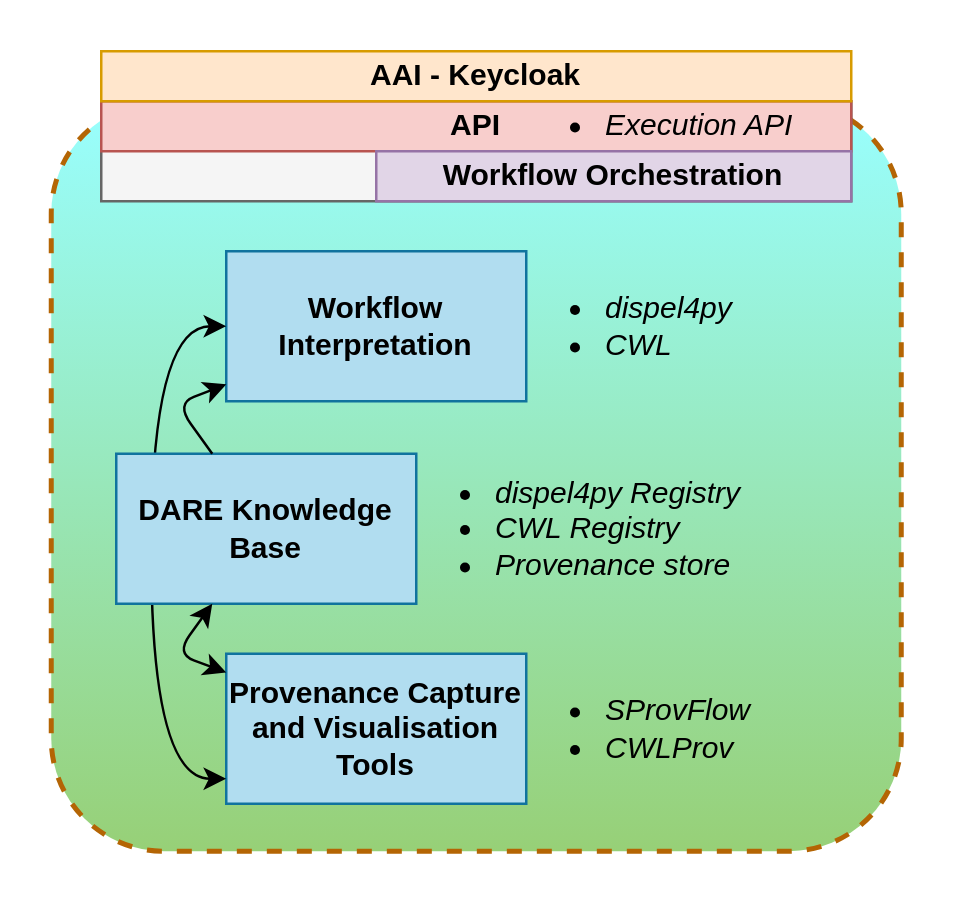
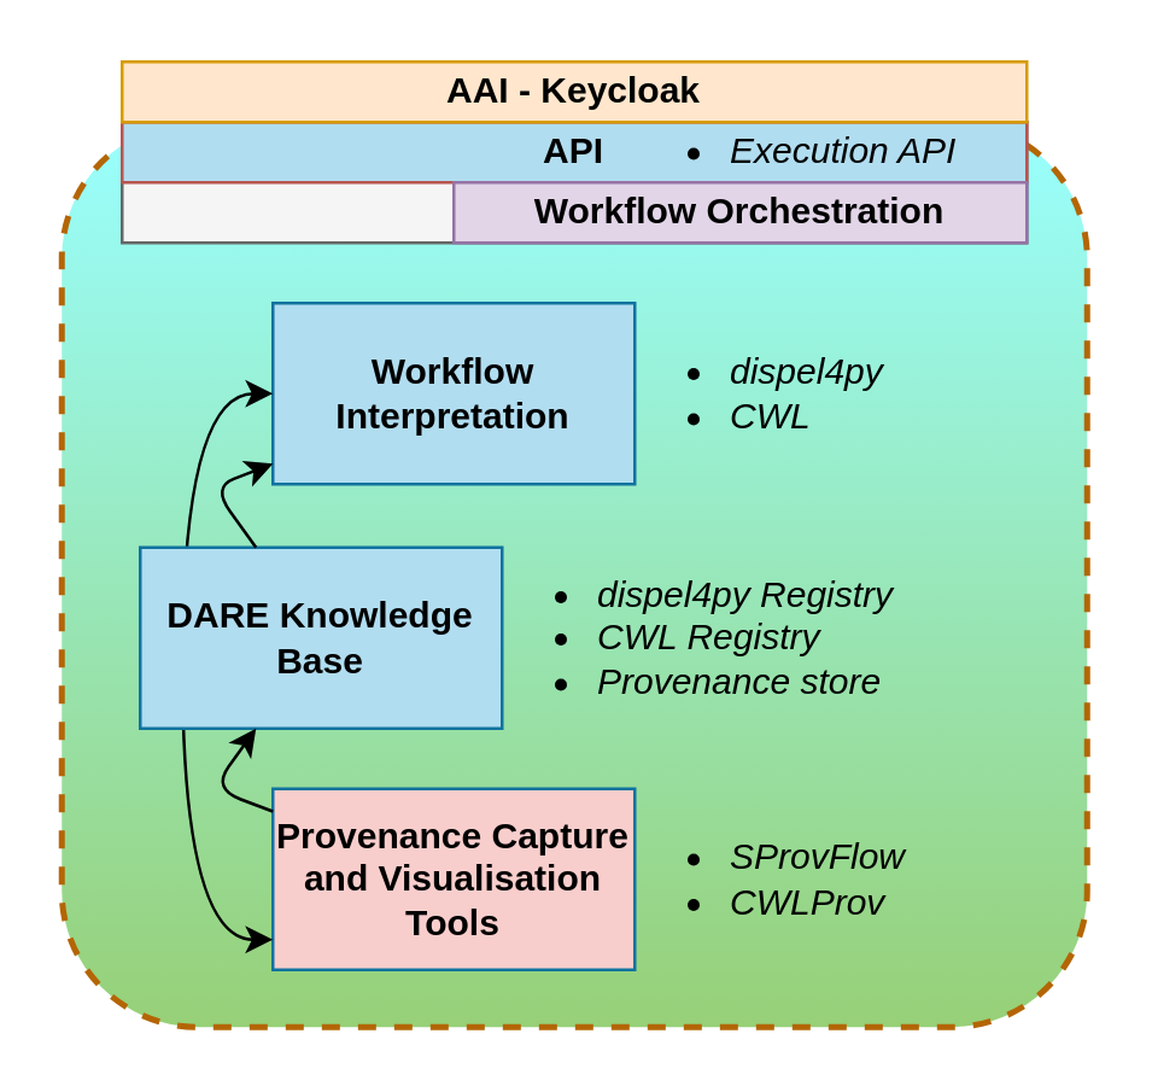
- <mxCell id="6" value="API" style="rounded=0;whiteSpace=wrap;html=1;fontStyle=1;fillColor=#f8cecc;strokeColor=#b85450;" parent="1" vertex="1"><mxGeometry x="40" y="40" width="300" height="20" as="geometry" /></mxCell>
+ <mxCell id="6" value="API" style="rounded=0;whiteSpace=wrap;html=1;fontStyle=1;fillColor=#b1ddf0;strokeColor=#b85450;" parent="1" vertex="1"><mxGeometry x="40" y="40" width="300" height="20" as="geometry" /></mxCell>
- <mxCell id="15" value="" style="endArrow=classic;startArrow=classic;html=1;" parent="1" source="13" target="3" edge="1"><mxGeometry width="50" height="50" relative="1" as="geometry"><mxPoint x="230" y="221" as="sourcePoint" /><mxPoint x="280" y="171" as="targetPoint" /><Array as="points"><mxPoint x="70" y="261" /></Array></mxGeometry></mxCell>
+ <mxCell id="15" value="" style="endArrow=none;startArrow=classic;html=1;" parent="1" source="13" target="3" edge="1"><mxGeometry width="50" height="50" relative="1" as="geometry"><mxPoint x="230" y="221" as="sourcePoint" /><mxPoint x="280" y="171" as="targetPoint" /><Array as="points"><mxPoint x="70" y="261" /></Array></mxGeometry></mxCell>
- <mxCell id="3" value="Provenance Capture and Visualisation Tools" style="rounded=0;whiteSpace=wrap;html=1;fontStyle=1;fillColor=#b1ddf0;strokeColor=#10739e;" parent="1" vertex="1"><mxGeometry x="90" y="261" width="120" height="60" as="geometry" /></mxCell>
+ <mxCell id="3" value="Provenance Capture and Visualisation Tools" style="rounded=0;whiteSpace=wrap;html=1;fontStyle=1;fillColor=#f8cecc;strokeColor=#10739e;" parent="1" vertex="1"><mxGeometry x="90" y="261" width="120" height="60" as="geometry" /></mxCell>
